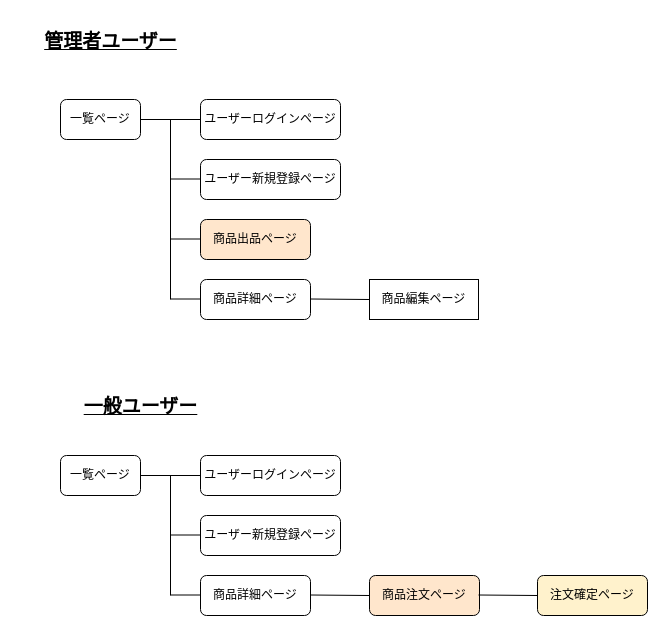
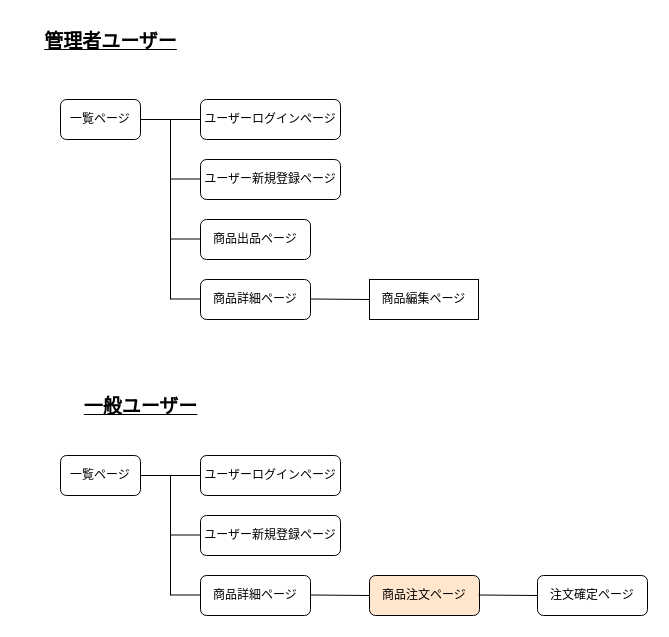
- <mxCell id="7" value="商品出品ページ" style="rounded=1;whiteSpace=wrap;html=1;fillColor=#ffe6cc;" vertex="1" parent="1"><mxGeometry x="200" y="219" width="110" height="40" as="geometry" /></mxCell>
+ <mxCell id="7" value="商品出品ページ" style="rounded=1;whiteSpace=wrap;html=1;" vertex="1" parent="1"><mxGeometry x="200" y="219" width="110" height="40" as="geometry" /></mxCell>
- <mxCell id="26" value="注文確定ページ" style="rounded=1;whiteSpace=wrap;html=1;fillColor=#fff2cc;" vertex="1" parent="1"><mxGeometry x="537" y="575" width="110" height="40" as="geometry" /></mxCell>
+ <mxCell id="26" value="注文確定ページ" style="rounded=1;whiteSpace=wrap;html=1;" vertex="1" parent="1"><mxGeometry x="537" y="575" width="110" height="40" as="geometry" /></mxCell>
